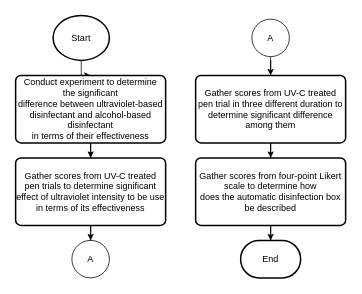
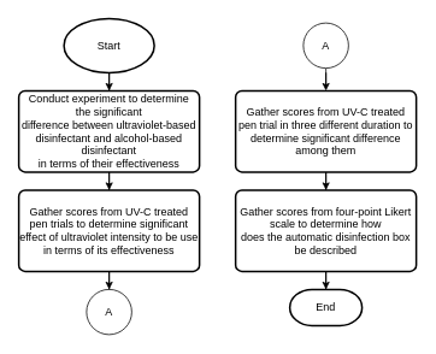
- <mxCell id="3" value="Start" style="strokeWidth=2;html=1;shape=mxgraph.flowchart.start_1;whiteSpace=wrap;align=center;" parent="1" vertex="1"><mxGeometry x="70" y="20" width="75" height="60" as="geometry" /></mxCell>
+ <mxCell id="3" value="Start" style="strokeWidth=2;html=1;shape=mxgraph.flowchart.start_1;whiteSpace=wrap;align=center;" parent="1" vertex="1"><mxGeometry x="70" y="20" width="100" height="60" as="geometry" /></mxCell>
- <mxCell id="8" value="End" style="strokeWidth=2;html=1;shape=mxgraph.flowchart.terminator;whiteSpace=wrap;fontSize=12;align=center;" parent="1" vertex="1"><mxGeometry x="320" y="320" width="80" height="50" as="geometry" /></mxCell>
+ <mxCell id="8" value="End" style="strokeWidth=2;html=1;shape=mxgraph.flowchart.terminator;whiteSpace=wrap;fontSize=12;align=center;" parent="1" vertex="1"><mxGeometry x="320" y="320" width="80" height="40" as="geometry" /></mxCell>
